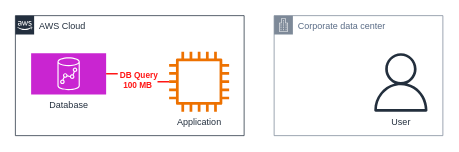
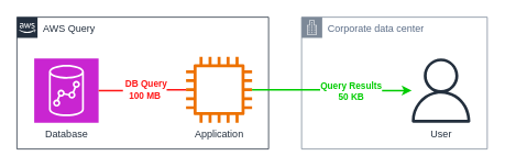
- <mxCell id="2" value="AWS Cloud" style="points=[[0,0],[0.25,0],[0.5,0],[0.75,0],[1,0],[1,0.25],[1,0.5],[1,0.75],[1,1],[0.75,1],[0.5,1],[0.25,1],[0,1],[0,0.75],[0,0.5],[0,0.25]];outlineConnect=0;gradientColor=none;html=1;whiteSpace=wrap;fontSize=12;fontStyle=0;container=1;pointerEvents=0;collapsible=0;recursiveResize=0;shape=mxgraph.aws4.group;grIcon=mxgraph.aws4.group_aws_cloud_alt;strokeColor=#232F3E;fillColor=none;verticalAlign=top;align=left;spacingLeft=30;fontColor=#232F3E;dashed=0;" vertex="1" parent="1"><mxGeometry x="20" y="20" width="305" height="160" as="geometry" /></mxCell>
+ <mxCell id="2" value="AWS Query" style="points=[[0,0],[0.25,0],[0.5,0],[0.75,0],[1,0],[1,0.25],[1,0.5],[1,0.75],[1,1],[0.75,1],[0.5,1],[0.25,1],[0,1],[0,0.75],[0,0.5],[0,0.25]];outlineConnect=0;gradientColor=none;html=1;whiteSpace=wrap;fontSize=12;fontStyle=0;container=1;pointerEvents=0;collapsible=0;recursiveResize=0;shape=mxgraph.aws4.group;grIcon=mxgraph.aws4.group_aws_cloud_alt;strokeColor=#232F3E;fillColor=none;verticalAlign=top;align=left;spacingLeft=30;fontColor=#232F3E;dashed=0;" vertex="1" parent="1"><mxGeometry x="20" y="20" width="305" height="160" as="geometry" /></mxCell>
- <mxCell id="3" value="Database" style="sketch=0;points=[[0,0,0],[0.25,0,0],[0.5,0,0],[0.75,0,0],[1,0,0],[0,1,0],[0.25,1,0],[0.5,1,0],[0.75,1,0],[1,1,0],[0,0.25,0],[0,0.5,0],[0,0.75,0],[1,0.25,0],[1,0.5,0],[1,0.75,0]];outlineConnect=0;fontColor=#232F3E;fillColor=#C925D1;strokeColor=#ffffff;dashed=0;verticalLabelPosition=bottom;verticalAlign=top;align=center;html=1;fontSize=12;fontStyle=0;aspect=fixed;shape=mxgraph.aws4.resourceIcon;resIcon=mxgraph.aws4.redshift;" vertex="1" parent="2"><mxGeometry x="21" y="50" width="100" height="55" as="geometry" /></mxCell>
+ <mxCell id="3" value="Database" style="sketch=0;points=[[0,0,0],[0.25,0,0],[0.5,0,0],[0.75,0,0],[1,0,0],[0,1,0],[0.25,1,0],[0.5,1,0],[0.75,1,0],[1,1,0],[0,0.25,0],[0,0.5,0],[0,0.75,0],[1,0.25,0],[1,0.5,0],[1,0.75,0]];outlineConnect=0;fontColor=#232F3E;fillColor=#C925D1;strokeColor=#ffffff;dashed=0;verticalLabelPosition=bottom;verticalAlign=top;align=center;html=1;fontSize=12;fontStyle=0;aspect=fixed;shape=mxgraph.aws4.resourceIcon;resIcon=mxgraph.aws4.redshift;" vertex="1" parent="2"><mxGeometry x="21" y="50" width="78" height="78" as="geometry" /></mxCell>
+ <mxCell id="8" value="Query Results&lt;div&gt;50 KB&lt;/div&gt;" style="edgeStyle=orthogonalEdgeStyle;rounded=0;orthogonalLoop=1;jettySize=auto;html=1;strokeWidth=2;strokeColor=#00CC00;fontColor=#00CC00;fontStyle=1" edge="1" parent="1" source="4" target="7"><mxGeometry x="0.244" y="-1" relative="1" as="geometry"><mxPoint x="410" y="109.1" as="sourcePoint" /><mxPoint as="offset" /></mxGeometry></mxCell>
